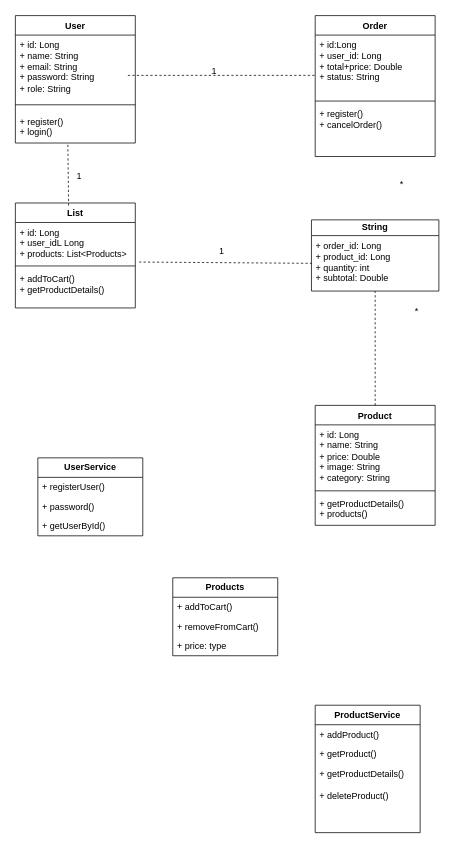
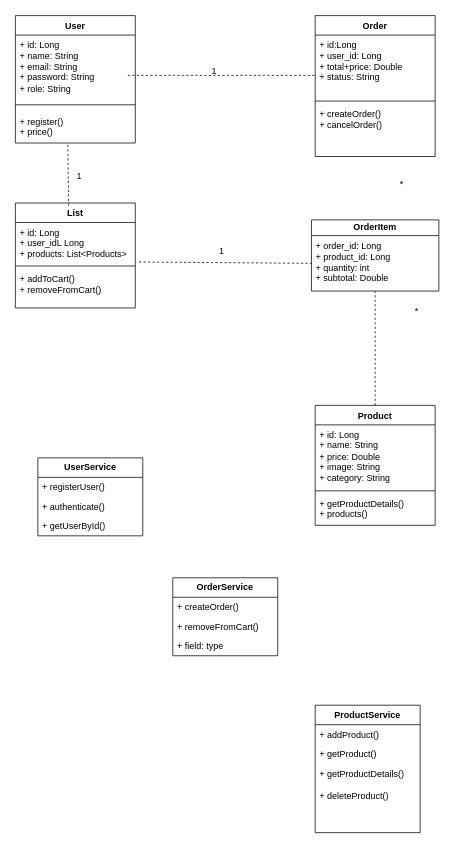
- <mxCell id="31" value="+ register()&lt;div&gt;+ cancelOrder()&lt;/div&gt;&lt;div&gt;&lt;br&gt;&lt;/div&gt;" style="text;strokeColor=none;fillColor=none;align=left;verticalAlign=top;spacingLeft=4;spacingRight=4;overflow=hidden;rotatable=0;points=[[0,0.5],[1,0.5]];portConstraint=eastwest;whiteSpace=wrap;html=1;" vertex="1" parent="28"><mxGeometry y="118" width="160" height="70" as="geometry" /></mxCell>
+ <mxCell id="31" value="+ createOrder()&lt;div&gt;+ cancelOrder()&lt;/div&gt;&lt;div&gt;&lt;br&gt;&lt;/div&gt;" style="text;strokeColor=none;fillColor=none;align=left;verticalAlign=top;spacingLeft=4;spacingRight=4;overflow=hidden;rotatable=0;points=[[0,0.5],[1,0.5]];portConstraint=eastwest;whiteSpace=wrap;html=1;" vertex="1" parent="28"><mxGeometry y="118" width="160" height="70" as="geometry" /></mxCell>
- <mxCell id="5" value="+ register()&lt;div&gt;+ login()&lt;/div&gt;&lt;div&gt;&lt;br&gt;&lt;/div&gt;" style="text;strokeColor=none;fillColor=none;align=left;verticalAlign=top;spacingLeft=4;spacingRight=4;overflow=hidden;rotatable=0;points=[[0,0.5],[1,0.5]];portConstraint=eastwest;whiteSpace=wrap;html=1;" vertex="1" parent="2"><mxGeometry y="128" width="160" height="42" as="geometry" /></mxCell>
+ <mxCell id="5" value="+ register()&lt;div&gt;+ price()&lt;/div&gt;&lt;div&gt;&lt;br&gt;&lt;/div&gt;" style="text;strokeColor=none;fillColor=none;align=left;verticalAlign=top;spacingLeft=4;spacingRight=4;overflow=hidden;rotatable=0;points=[[0,0.5],[1,0.5]];portConstraint=eastwest;whiteSpace=wrap;html=1;" vertex="1" parent="2"><mxGeometry y="128" width="160" height="42" as="geometry" /></mxCell>
- <mxCell id="14" value="&lt;b&gt;String&lt;/b&gt;" style="swimlane;fontStyle=0;childLayout=stackLayout;horizontal=1;startSize=21;fillColor=none;horizontalStack=0;resizeParent=1;resizeParentMax=0;resizeLast=0;collapsible=1;marginBottom=0;whiteSpace=wrap;html=1;" vertex="1" parent="1"><mxGeometry x="415" y="292.5" width="170" height="95" as="geometry" /></mxCell>
+ <mxCell id="14" value="&lt;b&gt;OrderItem&lt;/b&gt;" style="swimlane;fontStyle=0;childLayout=stackLayout;horizontal=1;startSize=21;fillColor=none;horizontalStack=0;resizeParent=1;resizeParentMax=0;resizeLast=0;collapsible=1;marginBottom=0;whiteSpace=wrap;html=1;" vertex="1" parent="1"><mxGeometry x="415" y="292.5" width="170" height="95" as="geometry" /></mxCell>
- <mxCell id="13" value="+ addToCart()&lt;div&gt;+ getProductDetails()&lt;/div&gt;" style="text;strokeColor=none;fillColor=none;align=left;verticalAlign=top;spacingLeft=4;spacingRight=4;overflow=hidden;rotatable=0;points=[[0,0.5],[1,0.5]];portConstraint=eastwest;whiteSpace=wrap;html=1;" vertex="1" parent="10"><mxGeometry y="88" width="160" height="52" as="geometry" /></mxCell>
+ <mxCell id="13" value="+ addToCart()&lt;div&gt;+ removeFromCart()&lt;/div&gt;" style="text;strokeColor=none;fillColor=none;align=left;verticalAlign=top;spacingLeft=4;spacingRight=4;overflow=hidden;rotatable=0;points=[[0,0.5],[1,0.5]];portConstraint=eastwest;whiteSpace=wrap;html=1;" vertex="1" parent="10"><mxGeometry y="88" width="160" height="52" as="geometry" /></mxCell>
- <mxCell id="18" value="+ password()" style="text;strokeColor=none;fillColor=none;align=left;verticalAlign=top;spacingLeft=4;spacingRight=4;overflow=hidden;rotatable=0;points=[[0,0.5],[1,0.5]];portConstraint=eastwest;whiteSpace=wrap;html=1;" vertex="1" parent="16"><mxGeometry y="52" width="140" height="26" as="geometry" /></mxCell>
+ <mxCell id="18" value="+ authenticate()" style="text;strokeColor=none;fillColor=none;align=left;verticalAlign=top;spacingLeft=4;spacingRight=4;overflow=hidden;rotatable=0;points=[[0,0.5],[1,0.5]];portConstraint=eastwest;whiteSpace=wrap;html=1;" vertex="1" parent="16"><mxGeometry y="52" width="140" height="26" as="geometry" /></mxCell>
- <mxCell id="24" value="&lt;b&gt;Products&lt;/b&gt;" style="swimlane;fontStyle=0;childLayout=stackLayout;horizontal=1;startSize=26;fillColor=none;horizontalStack=0;resizeParent=1;resizeParentMax=0;resizeLast=0;collapsible=1;marginBottom=0;whiteSpace=wrap;html=1;" vertex="1" parent="1"><mxGeometry x="230" y="770" width="140" height="104" as="geometry" /></mxCell>
+ <mxCell id="24" value="&lt;b&gt;OrderService&lt;/b&gt;" style="swimlane;fontStyle=0;childLayout=stackLayout;horizontal=1;startSize=26;fillColor=none;horizontalStack=0;resizeParent=1;resizeParentMax=0;resizeLast=0;collapsible=1;marginBottom=0;whiteSpace=wrap;html=1;" vertex="1" parent="1"><mxGeometry x="230" y="770" width="140" height="104" as="geometry" /></mxCell>
- <mxCell id="25" value="+ addToCart()" style="text;strokeColor=none;fillColor=none;align=left;verticalAlign=top;spacingLeft=4;spacingRight=4;overflow=hidden;rotatable=0;points=[[0,0.5],[1,0.5]];portConstraint=eastwest;whiteSpace=wrap;html=1;" vertex="1" parent="24"><mxGeometry y="26" width="140" height="26" as="geometry" /></mxCell>
+ <mxCell id="25" value="+ createOrder()" style="text;strokeColor=none;fillColor=none;align=left;verticalAlign=top;spacingLeft=4;spacingRight=4;overflow=hidden;rotatable=0;points=[[0,0.5],[1,0.5]];portConstraint=eastwest;whiteSpace=wrap;html=1;" vertex="1" parent="24"><mxGeometry y="26" width="140" height="26" as="geometry" /></mxCell>
- <mxCell id="27" value="+ price: type" style="text;strokeColor=none;fillColor=none;align=left;verticalAlign=top;spacingLeft=4;spacingRight=4;overflow=hidden;rotatable=0;points=[[0,0.5],[1,0.5]];portConstraint=eastwest;whiteSpace=wrap;html=1;" vertex="1" parent="24"><mxGeometry y="78" width="140" height="26" as="geometry" /></mxCell>
+ <mxCell id="27" value="+ field: type" style="text;strokeColor=none;fillColor=none;align=left;verticalAlign=top;spacingLeft=4;spacingRight=4;overflow=hidden;rotatable=0;points=[[0,0.5],[1,0.5]];portConstraint=eastwest;whiteSpace=wrap;html=1;" vertex="1" parent="24"><mxGeometry y="78" width="140" height="26" as="geometry" /></mxCell>
